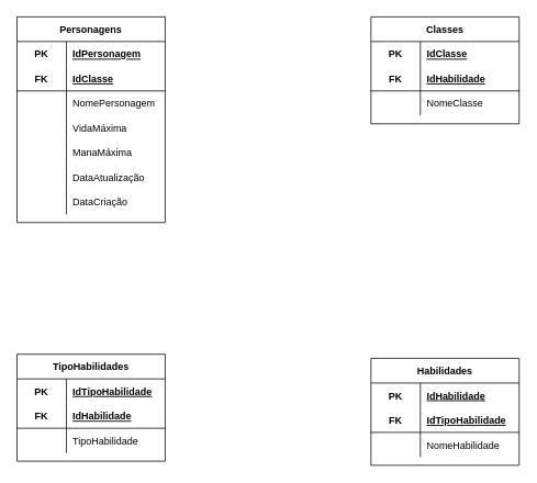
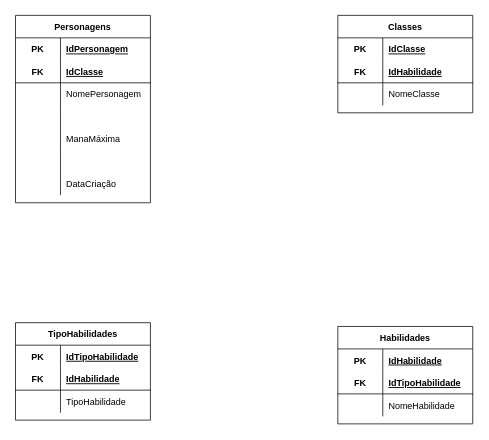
- <mxCell id="14" value="VidaMáxima" style="shape=partialRectangle;connectable=0;fillColor=none;top=0;left=0;bottom=0;right=0;align=left;spacingLeft=6;overflow=hidden;" parent="12" vertex="1"><mxGeometry x="60" width="120" height="30" as="geometry" /></mxCell>
- <mxCell id="20" value="DataAtualização" style="shape=partialRectangle;connectable=0;fillColor=none;top=0;left=0;bottom=0;right=0;align=left;spacingLeft=6;overflow=hidden;" parent="18" vertex="1"><mxGeometry x="60" width="120" height="30" as="geometry" /></mxCell>
